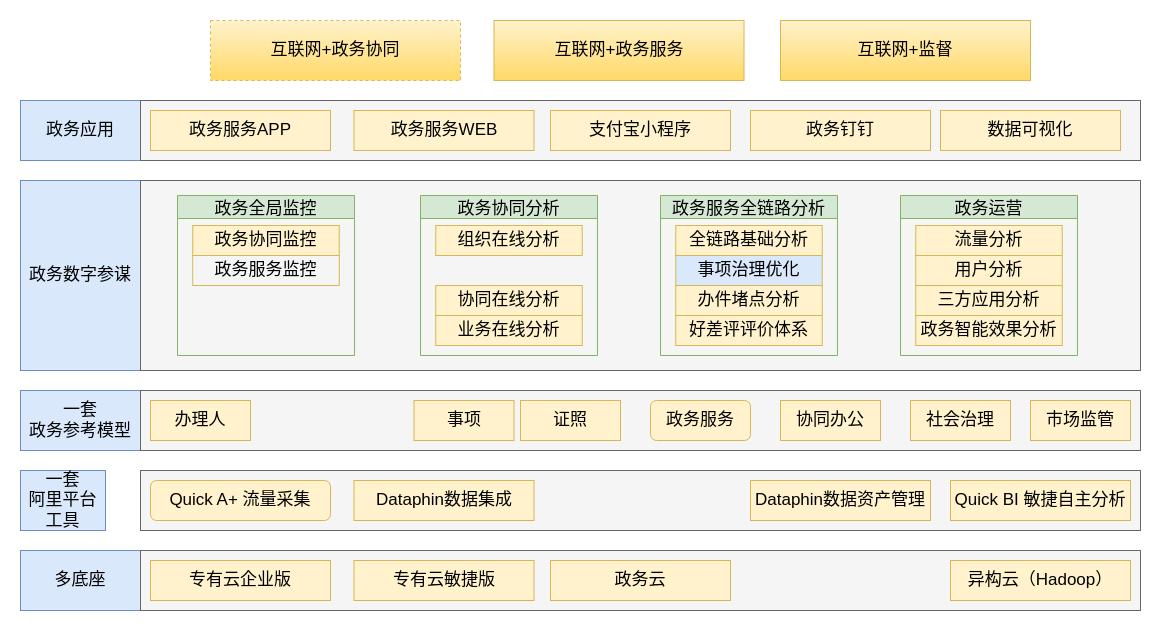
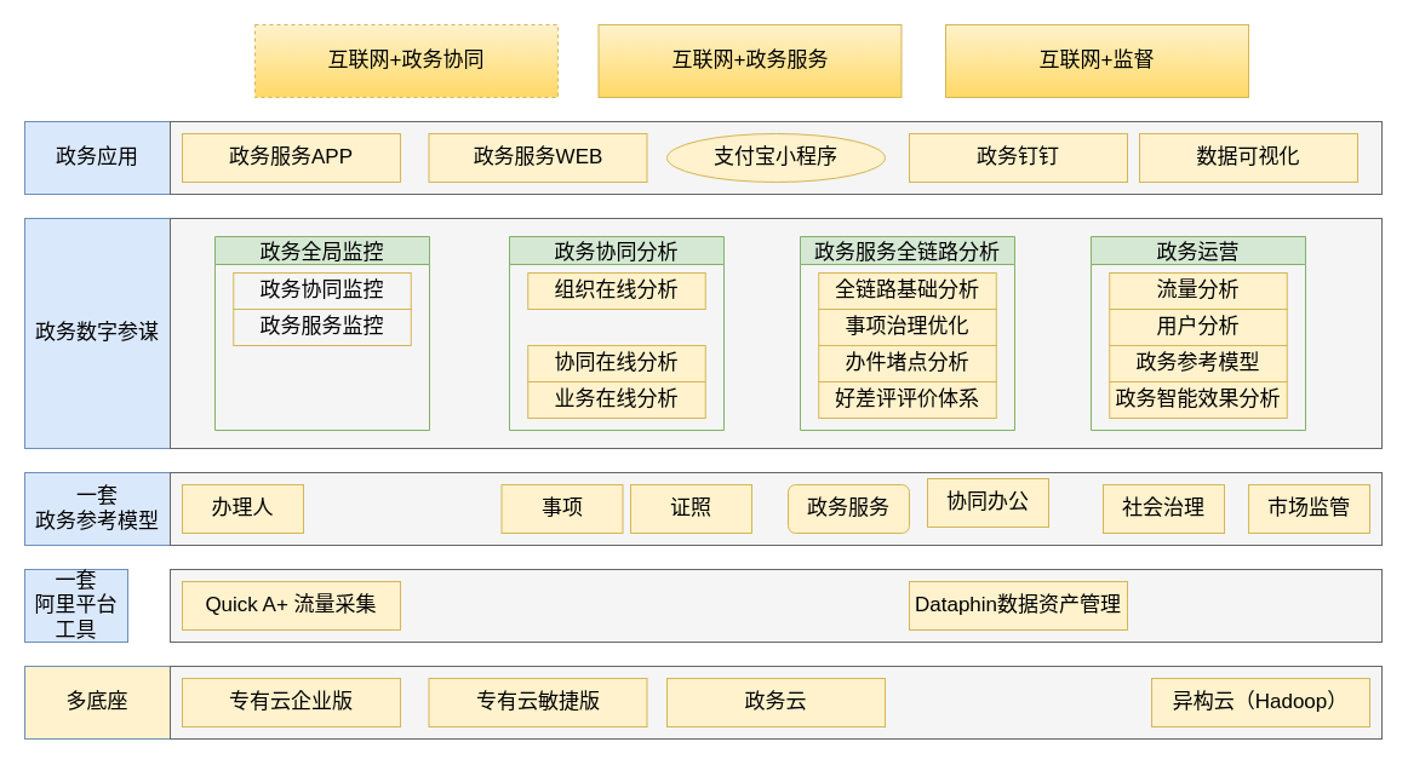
- <mxCell id="46" value="支付宝小程序" style="rounded=0;whiteSpace=wrap;html=1;fillColor=#fff2cc;strokeColor=#d6b656;fontSize=17;" vertex="1" parent="1"><mxGeometry x="550" y="110" width="180" height="40" as="geometry" /></mxCell>
+ <mxCell id="46" value="支付宝小程序" style="ellipse;whiteSpace=wrap;html=1;fillColor=#fff2cc;strokeColor=#d6b656;fontSize=17;" vertex="1" parent="1"><mxGeometry x="550" y="110" width="180" height="40" as="geometry" /></mxCell>
- <mxCell id="27" value="政务协同监控" style="rounded=0;whiteSpace=wrap;html=1;fillColor=#fff2cc;strokeColor=#d6b656;fontSize=17;" vertex="1" parent="26"><mxGeometry x="15.25" y="30" width="146.5" height="30" as="geometry" /></mxCell>
+ <mxCell id="27" value="政务协同监控" style="rounded=0;whiteSpace=wrap;html=1;fillColor=#f5f5f5;strokeColor=#d6b656;fontSize=17;" vertex="1" parent="26"><mxGeometry x="15.25" y="30" width="146.5" height="30" as="geometry" /></mxCell>
- <mxCell id="35" value="事项治理优化" style="rounded=0;whiteSpace=wrap;html=1;fillColor=#dae8fc;strokeColor=#d6b656;fontSize=17;" vertex="1" parent="33"><mxGeometry x="15.25" y="60" width="146.5" height="30" as="geometry" /></mxCell>
+ <mxCell id="35" value="事项治理优化" style="rounded=0;whiteSpace=wrap;html=1;fillColor=#fff2cc;strokeColor=#d6b656;fontSize=17;" vertex="1" parent="33"><mxGeometry x="15.25" y="60" width="146.5" height="30" as="geometry" /></mxCell>
- <mxCell id="42" value="三方应用分析" style="rounded=0;whiteSpace=wrap;html=1;fillColor=#fff2cc;strokeColor=#d6b656;fontSize=17;" vertex="1" parent="38"><mxGeometry x="15.25" y="90" width="146.5" height="30" as="geometry" /></mxCell>
+ <mxCell id="42" value="政务参考模型" style="rounded=0;whiteSpace=wrap;html=1;fillColor=#fff2cc;strokeColor=#d6b656;fontSize=17;" vertex="1" parent="38"><mxGeometry x="15.25" y="90" width="146.5" height="30" as="geometry" /></mxCell>
- <mxCell id="14" value="协同办公" style="rounded=0;whiteSpace=wrap;html=1;fillColor=#fff2cc;strokeColor=#d6b656;fontSize=17;" vertex="1" parent="1"><mxGeometry x="780" y="400" width="100" height="40" as="geometry" /></mxCell>
+ <mxCell id="14" value="协同办公" style="rounded=0;whiteSpace=wrap;html=1;fillColor=#fff2cc;strokeColor=#d6b656;fontSize=17;" vertex="1" parent="1"><mxGeometry x="765" y="395" width="100" height="40" as="geometry" /></mxCell>
- <mxCell id="17" value="Quick A+ 流量采集" style="whiteSpace=wrap;html=1;fillColor=#fff2cc;strokeColor=#d6b656;fontSize=17;rounded=1;" vertex="1" parent="1"><mxGeometry x="150" y="480" width="180" height="40" as="geometry" /></mxCell>
+ <mxCell id="17" value="Quick A+ 流量采集" style="rounded=0;whiteSpace=wrap;html=1;fillColor=#fff2cc;strokeColor=#d6b656;fontSize=17;" vertex="1" parent="1"><mxGeometry x="150" y="480" width="180" height="40" as="geometry" /></mxCell>
- <mxCell id="18" value="Dataphin数据集成" style="rounded=0;whiteSpace=wrap;html=1;fillColor=#fff2cc;strokeColor=#d6b656;fontSize=17;" vertex="1" parent="1"><mxGeometry x="353.5" y="480" width="180" height="40" as="geometry" /></mxCell>
- <mxCell id="20" value="Quick BI 敏捷自主分析" style="rounded=0;whiteSpace=wrap;html=1;fillColor=#fff2cc;strokeColor=#d6b656;fontSize=17;" vertex="1" parent="1"><mxGeometry x="950" y="480" width="180" height="40" as="geometry" /></mxCell>
- <mxCell id="2" value="多底座" style="rounded=0;whiteSpace=wrap;html=1;fillColor=#dae8fc;strokeColor=#6c8ebf;fontSize=17;" vertex="1" parent="1"><mxGeometry x="20" y="550" width="120" height="60" as="geometry" /></mxCell>
+ <mxCell id="2" value="多底座" style="rounded=0;whiteSpace=wrap;html=1;fillColor=#fff2cc;strokeColor=#6c8ebf;fontSize=17;" vertex="1" parent="1"><mxGeometry x="20" y="550" width="120" height="60" as="geometry" /></mxCell>
